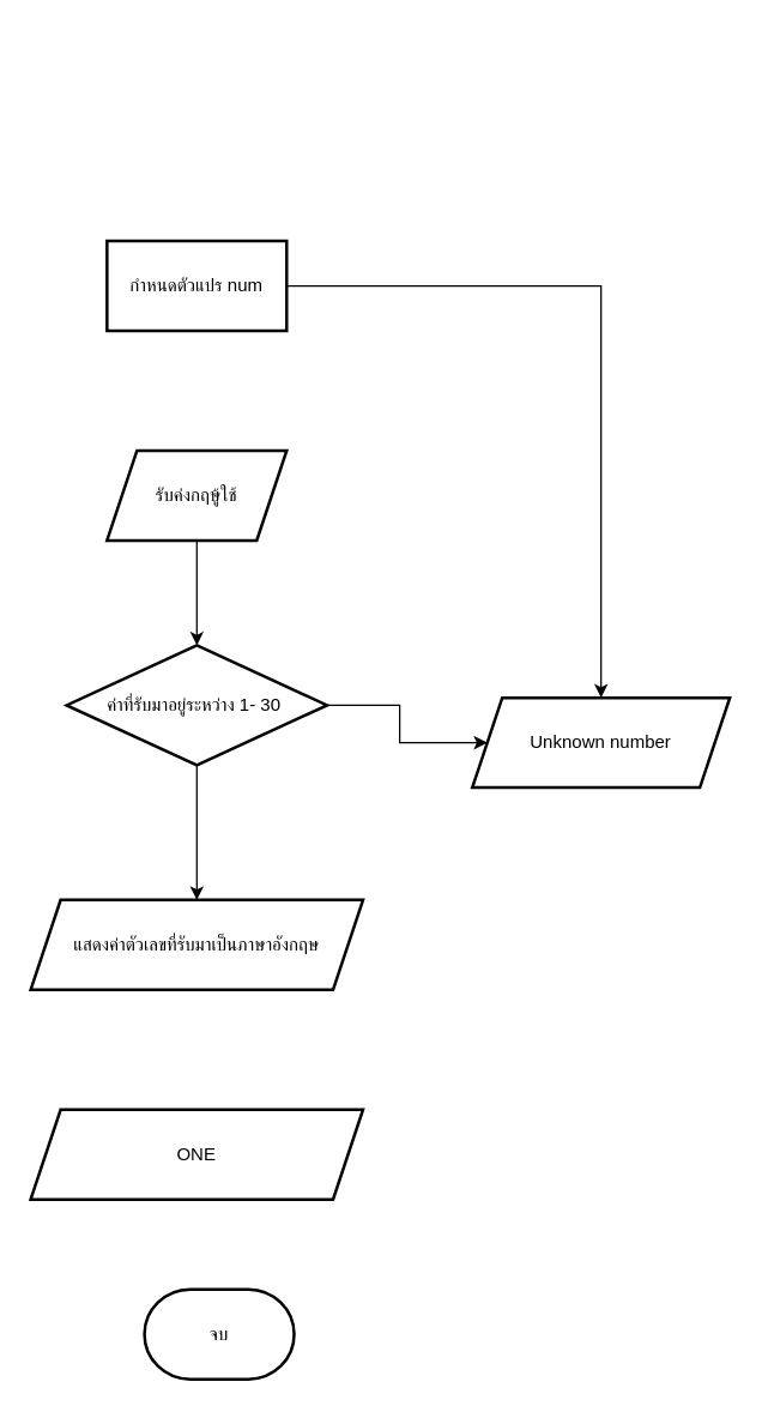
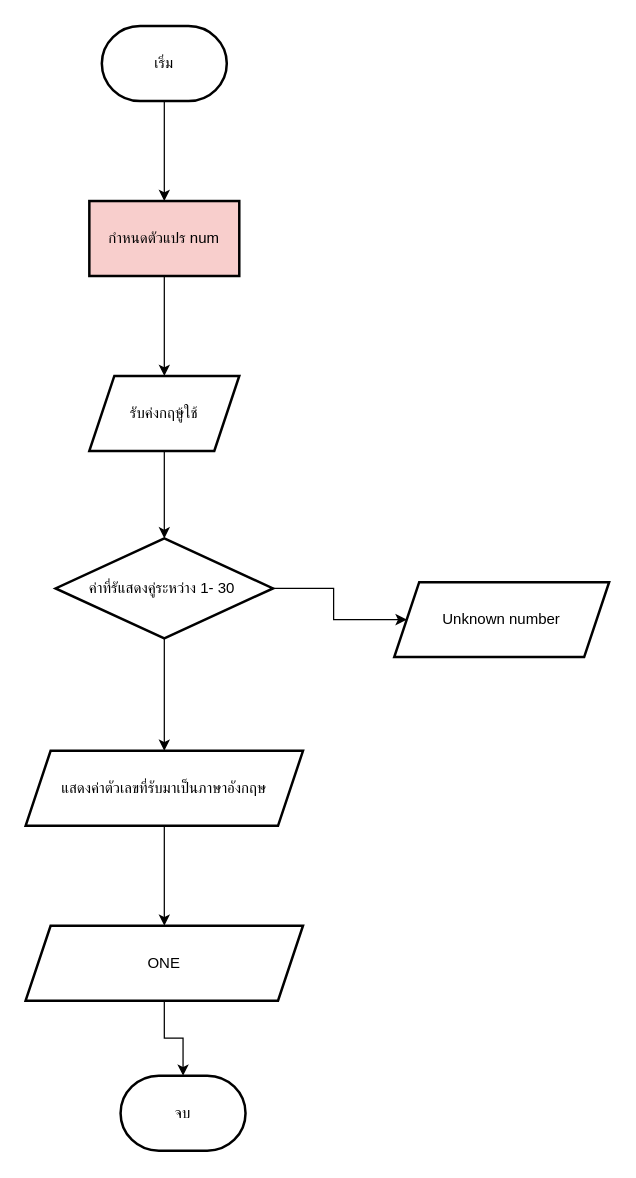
+ <mxCell id="3" value="เริ่ม" style="strokeWidth=2;html=1;shape=mxgraph.flowchart.terminator;whiteSpace=wrap;" vertex="1" parent="1"><mxGeometry x="81" y="20" width="100" height="60" as="geometry" /></mxCell>
+ <mxCell id="2" value="" style="edgeStyle=orthogonalEdgeStyle;rounded=0;orthogonalLoop=1;jettySize=auto;html=1;" edge="1" parent="1" source="3" target="5"><mxGeometry relative="1" as="geometry" /></mxCell>
- <mxCell id="5" value="กำหนดตัวแปร num" style="whiteSpace=wrap;html=1;strokeWidth=2;" vertex="1" parent="1"><mxGeometry x="71" y="160" width="120" height="60" as="geometry" /></mxCell>
+ <mxCell id="5" value="กำหนดตัวแปร num" style="whiteSpace=wrap;html=1;strokeWidth=2;fillColor=#f8cecc;" vertex="1" parent="1"><mxGeometry x="71" y="160" width="120" height="60" as="geometry" /></mxCell>
- <mxCell id="4" value="" style="edgeStyle=orthogonalEdgeStyle;rounded=0;orthogonalLoop=1;jettySize=auto;html=1;" edge="1" parent="1" source="5" target="11"><mxGeometry relative="1" as="geometry" /></mxCell>
+ <mxCell id="4" value="" style="edgeStyle=orthogonalEdgeStyle;rounded=0;orthogonalLoop=1;jettySize=auto;html=1;" edge="1" parent="1" source="5" target="7"><mxGeometry relative="1" as="geometry" /></mxCell>
- <mxCell id="10" value="ค่าที่รับมาอยู่ระหว่าง 1- 30&amp;nbsp;" style="rhombus;whiteSpace=wrap;html=1;strokeWidth=2;" vertex="1" parent="1"><mxGeometry x="44" y="430" width="174" height="80" as="geometry" /></mxCell>
+ <mxCell id="10" value="ค่าที่รัแสดงคู่ระหว่าง 1- 30&amp;nbsp;" style="rhombus;whiteSpace=wrap;html=1;strokeWidth=2;" vertex="1" parent="1"><mxGeometry x="44" y="430" width="174" height="80" as="geometry" /></mxCell>
+ <mxCell id="12" value="" style="edgeStyle=orthogonalEdgeStyle;rounded=0;orthogonalLoop=1;jettySize=auto;html=1;" edge="1" parent="1" source="13" target="15"><mxGeometry relative="1" as="geometry" /></mxCell>
+ <mxCell id="14" value="" style="edgeStyle=orthogonalEdgeStyle;rounded=0;orthogonalLoop=1;jettySize=auto;html=1;" edge="1" parent="1" source="15" target="16"><mxGeometry relative="1" as="geometry" /></mxCell>
